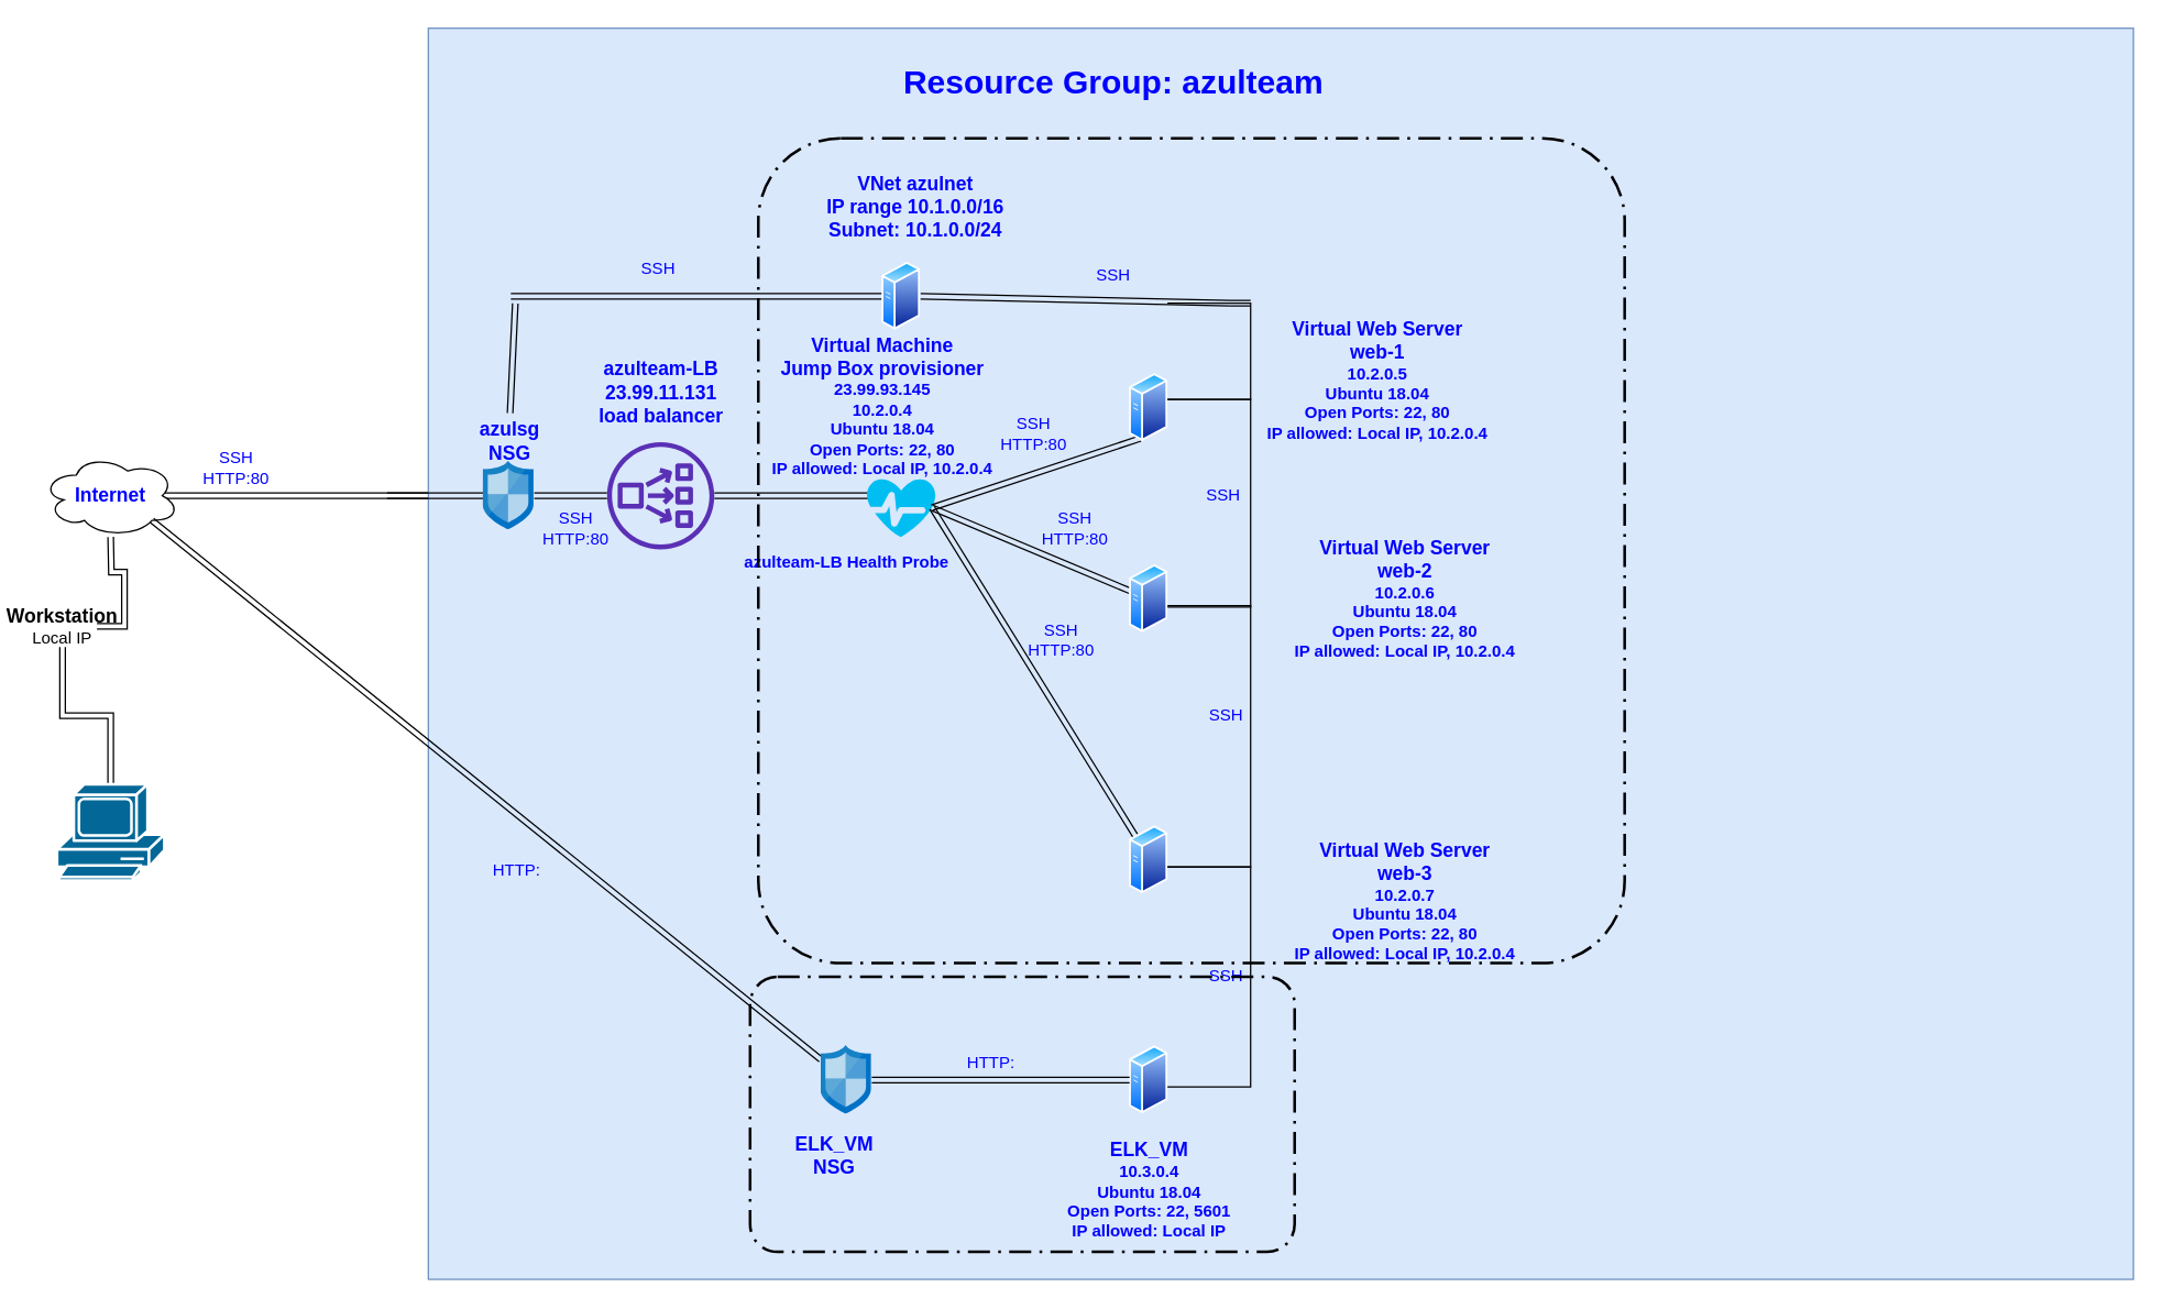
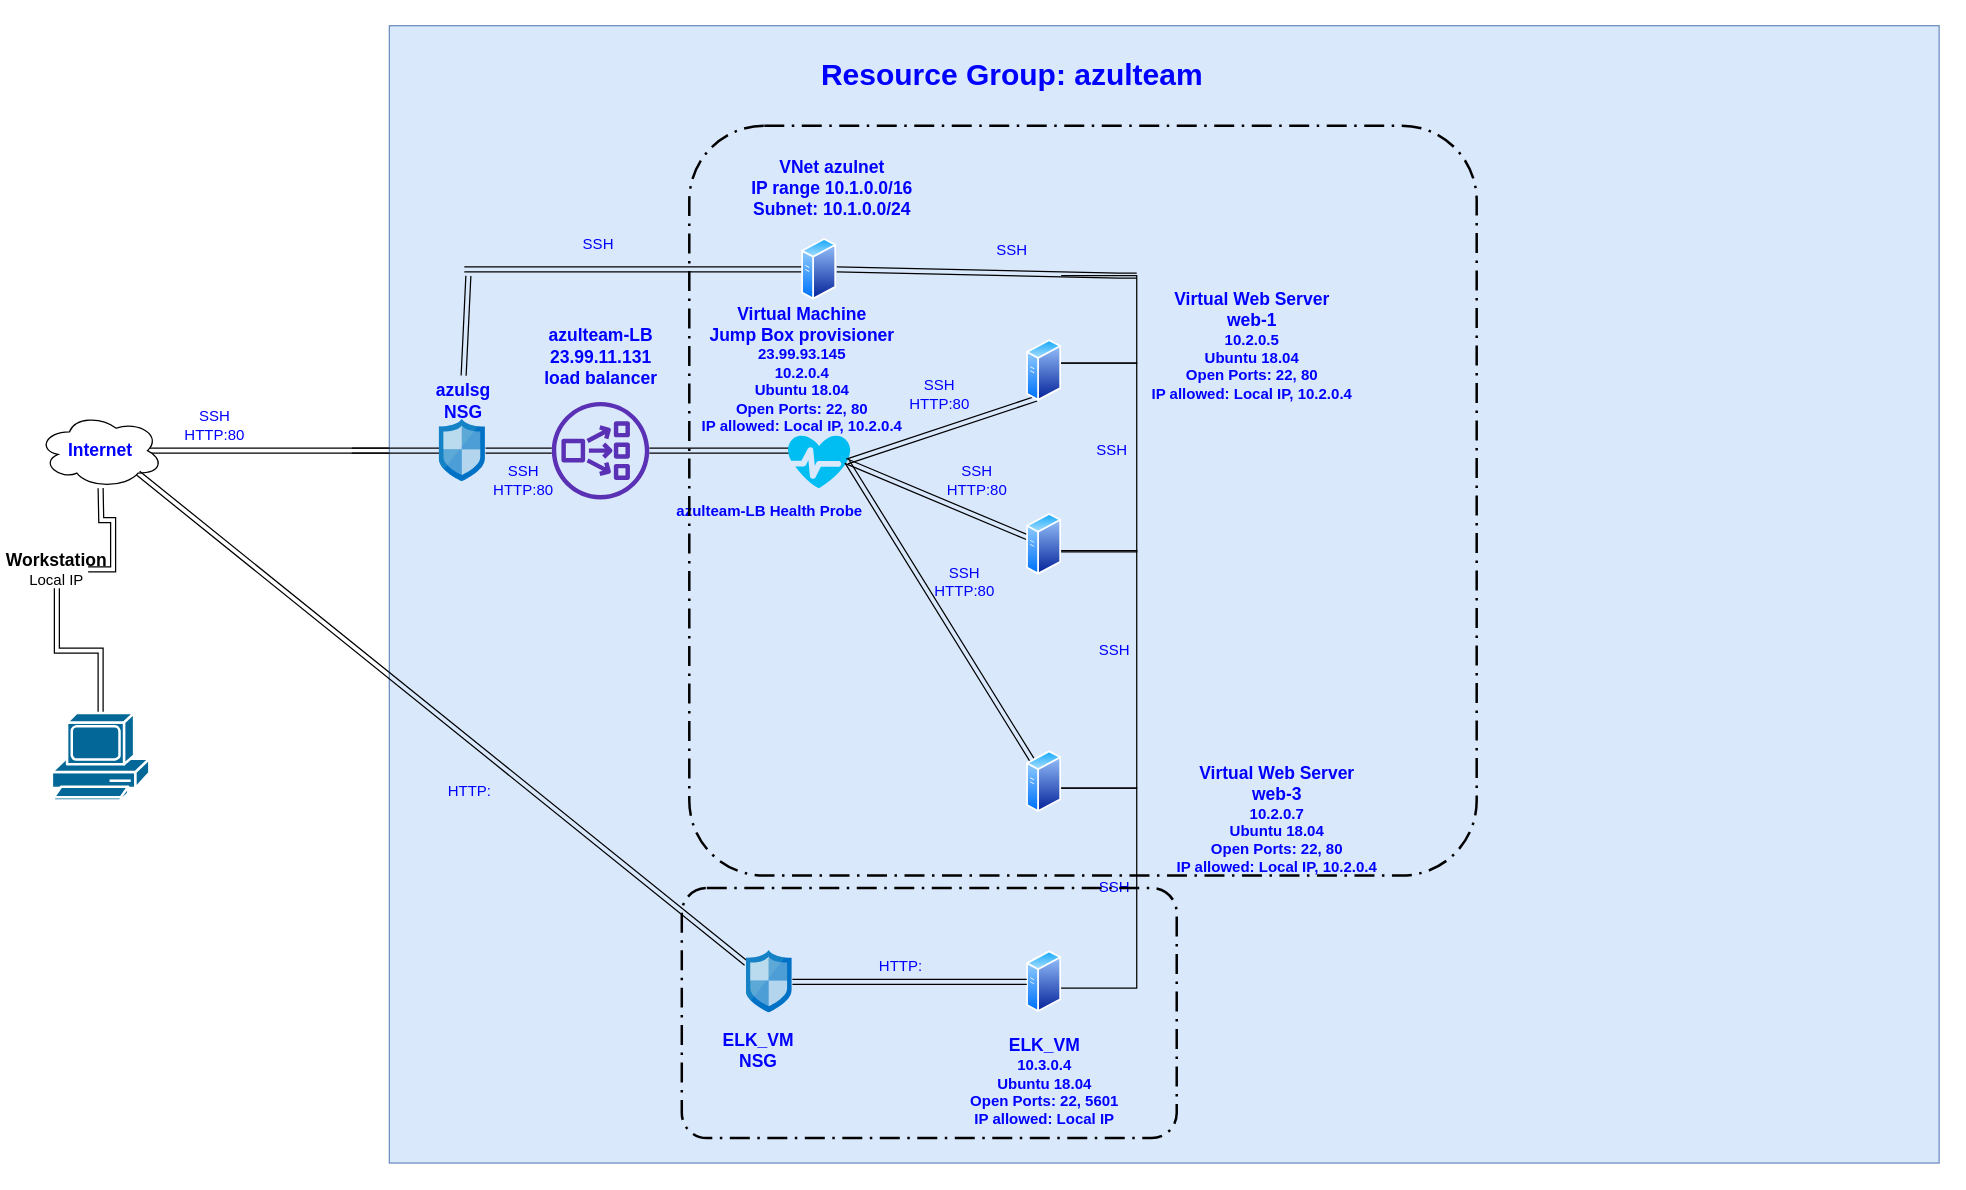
- <mxCell id="33" value="&lt;div&gt;&lt;font color=&quot;#0000FF&quot;&gt;&lt;b&gt;&lt;font style=&quot;font-size: 14px&quot;&gt;Virtual Web Server&lt;br&gt;&lt;/font&gt;&lt;/b&gt;&lt;/font&gt;&lt;/div&gt;&lt;div&gt;&lt;font color=&quot;#0000FF&quot;&gt;&lt;b&gt;&lt;font style=&quot;font-size: 14px&quot;&gt;web-2&lt;br&gt;&lt;/font&gt;&lt;/b&gt;&lt;/font&gt;&lt;/div&gt;&lt;div&gt;&lt;font style=&quot;font-size: 12px&quot; color=&quot;#0000FF&quot;&gt;&lt;b&gt;&lt;font style=&quot;font-size: 12px&quot;&gt;10.2.0.6&lt;/font&gt;&lt;/b&gt;&lt;/font&gt;&lt;/div&gt;&lt;div&gt;&lt;font style=&quot;font-size: 12px&quot; color=&quot;#0000FF&quot;&gt;&lt;b&gt;&lt;font style=&quot;font-size: 12px&quot;&gt;Ubuntu 18.04&lt;br&gt;&lt;/font&gt;&lt;/b&gt;&lt;/font&gt;&lt;/div&gt;&lt;div&gt;&lt;font style=&quot;font-size: 12px&quot; color=&quot;#0000FF&quot;&gt;&lt;b&gt;&lt;font style=&quot;font-size: 12px&quot;&gt;Open Ports: 22, 80&lt;br&gt;&lt;/font&gt;&lt;/b&gt;&lt;/font&gt;&lt;/div&gt;&lt;div&gt;&lt;font style=&quot;font-size: 12px&quot; color=&quot;#0000FF&quot;&gt;&lt;b&gt;&lt;font style=&quot;font-size: 12px&quot;&gt;IP allowed: Local IP, 10.2.0.4&lt;br&gt;&lt;/font&gt;&lt;/b&gt;&lt;/font&gt;&lt;/div&gt;" style="text;html=1;resizable=0;autosize=1;align=center;verticalAlign=middle;points=[];fillColor=none;strokeColor=none;rounded=0;" vertex="1" parent="1"><mxGeometry x="931" y="390" width="180" height="90" as="geometry" /></mxCell>
